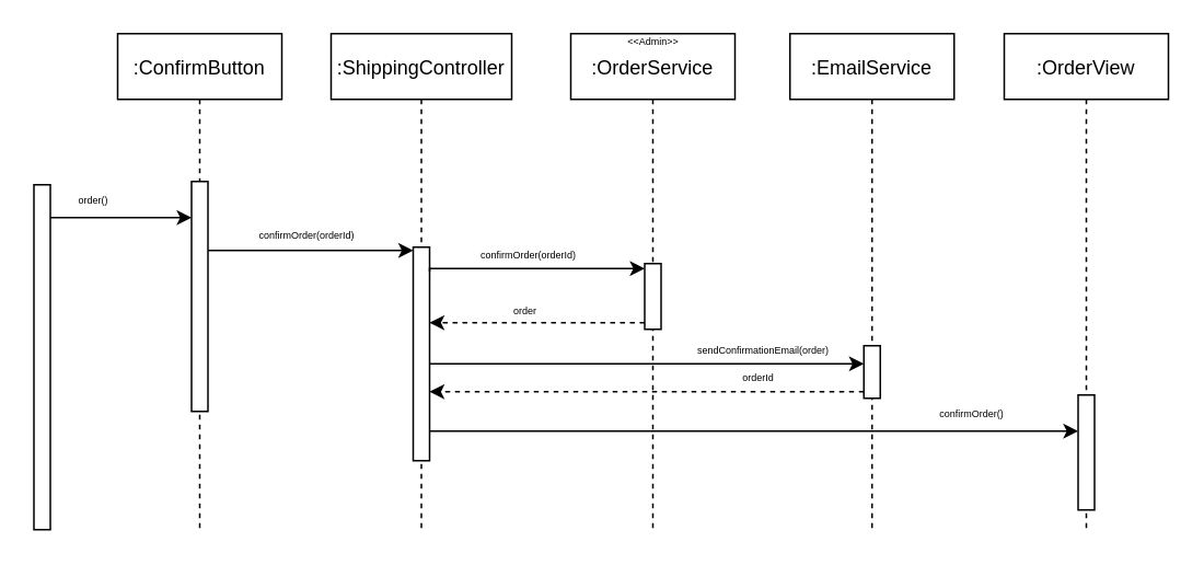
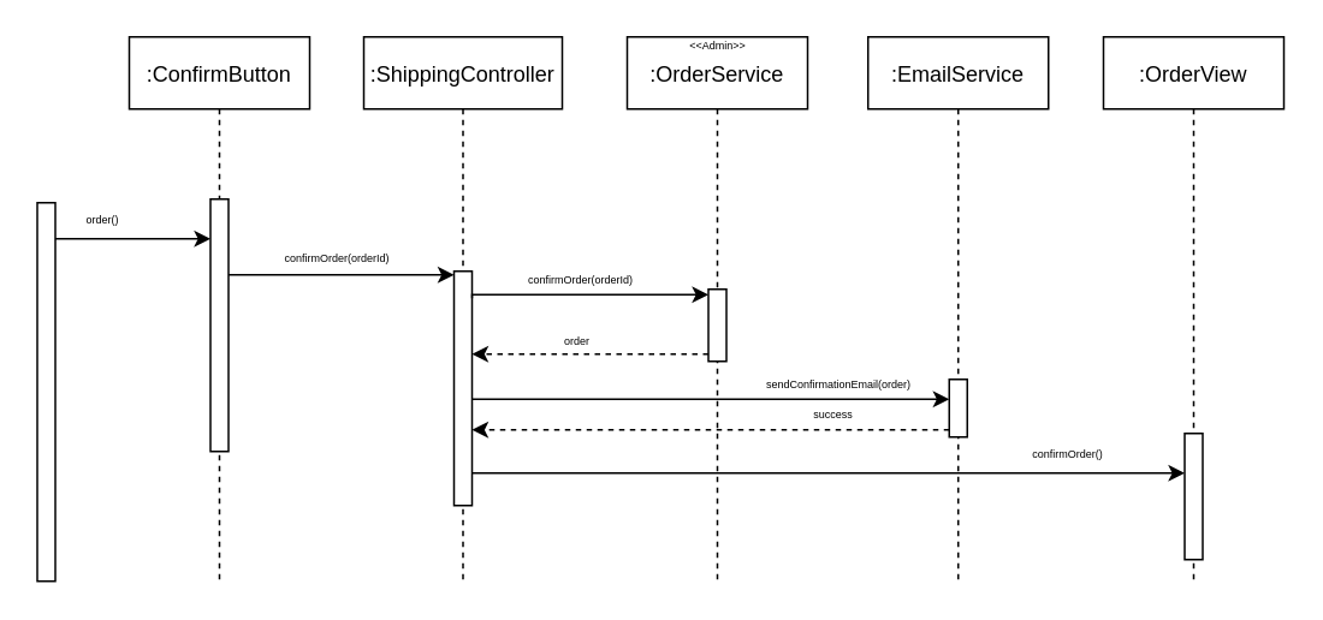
- <mxCell id="24" value="orderId" style="text;html=1;align=center;verticalAlign=middle;resizable=0;points=[];autosize=1;strokeColor=none;fillColor=none;fontSize=6;" parent="1" vertex="1"><mxGeometry x="440.5" y="225" width="40" height="10" as="geometry" /></mxCell>
+ <mxCell id="24" value="success" style="text;html=1;align=center;verticalAlign=middle;resizable=0;points=[];autosize=1;strokeColor=none;fillColor=none;fontSize=6;" parent="1" vertex="1"><mxGeometry x="440.5" y="225" width="40" height="10" as="geometry" /></mxCell>
